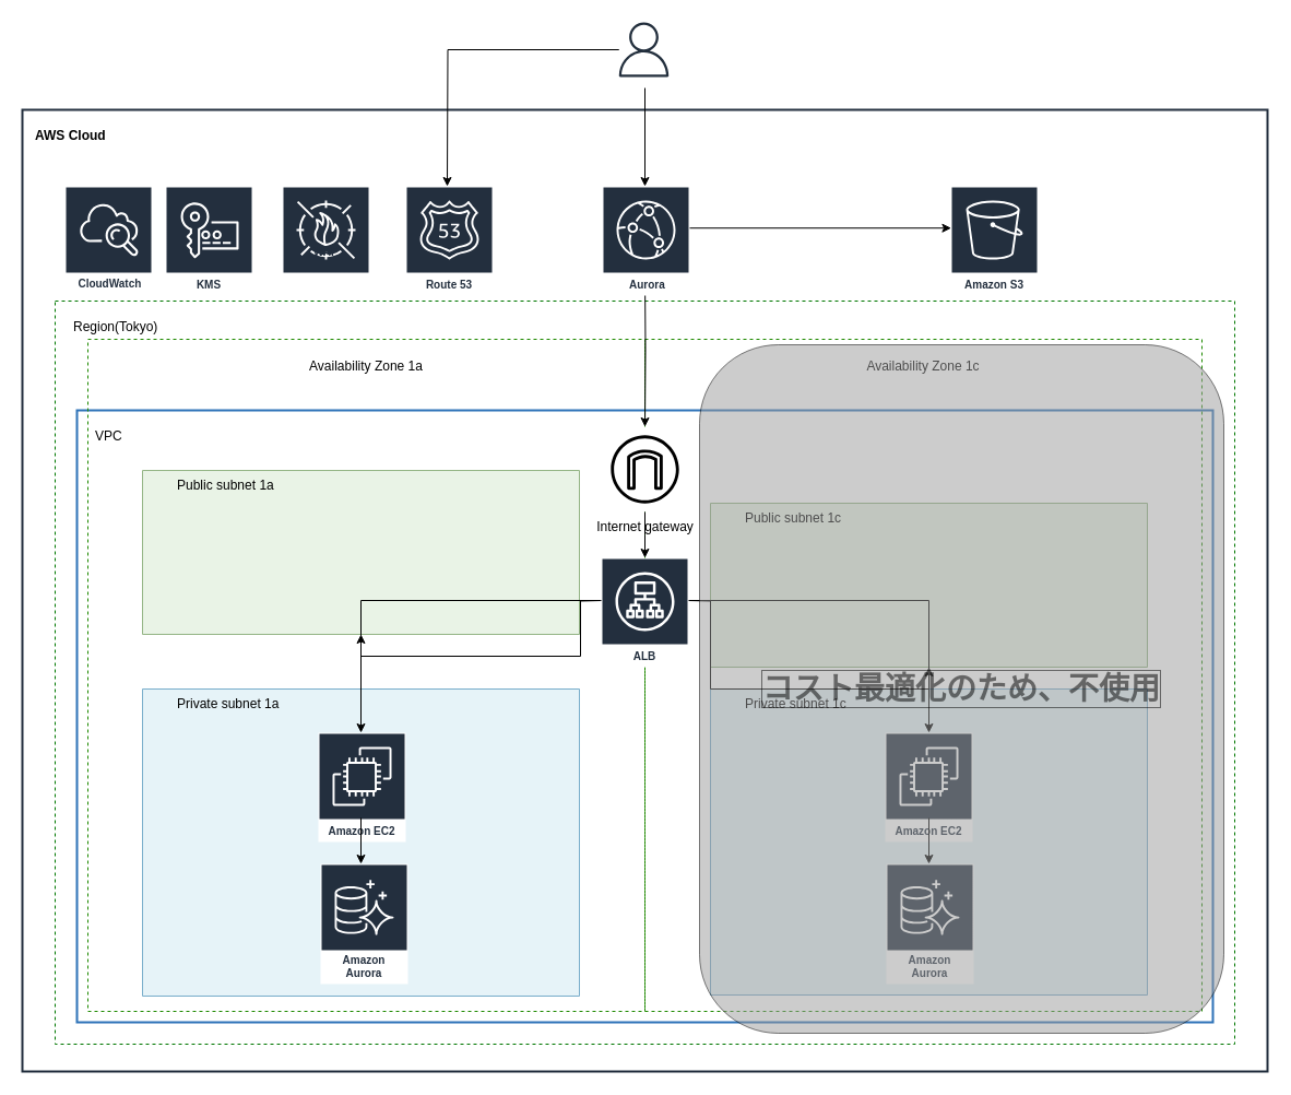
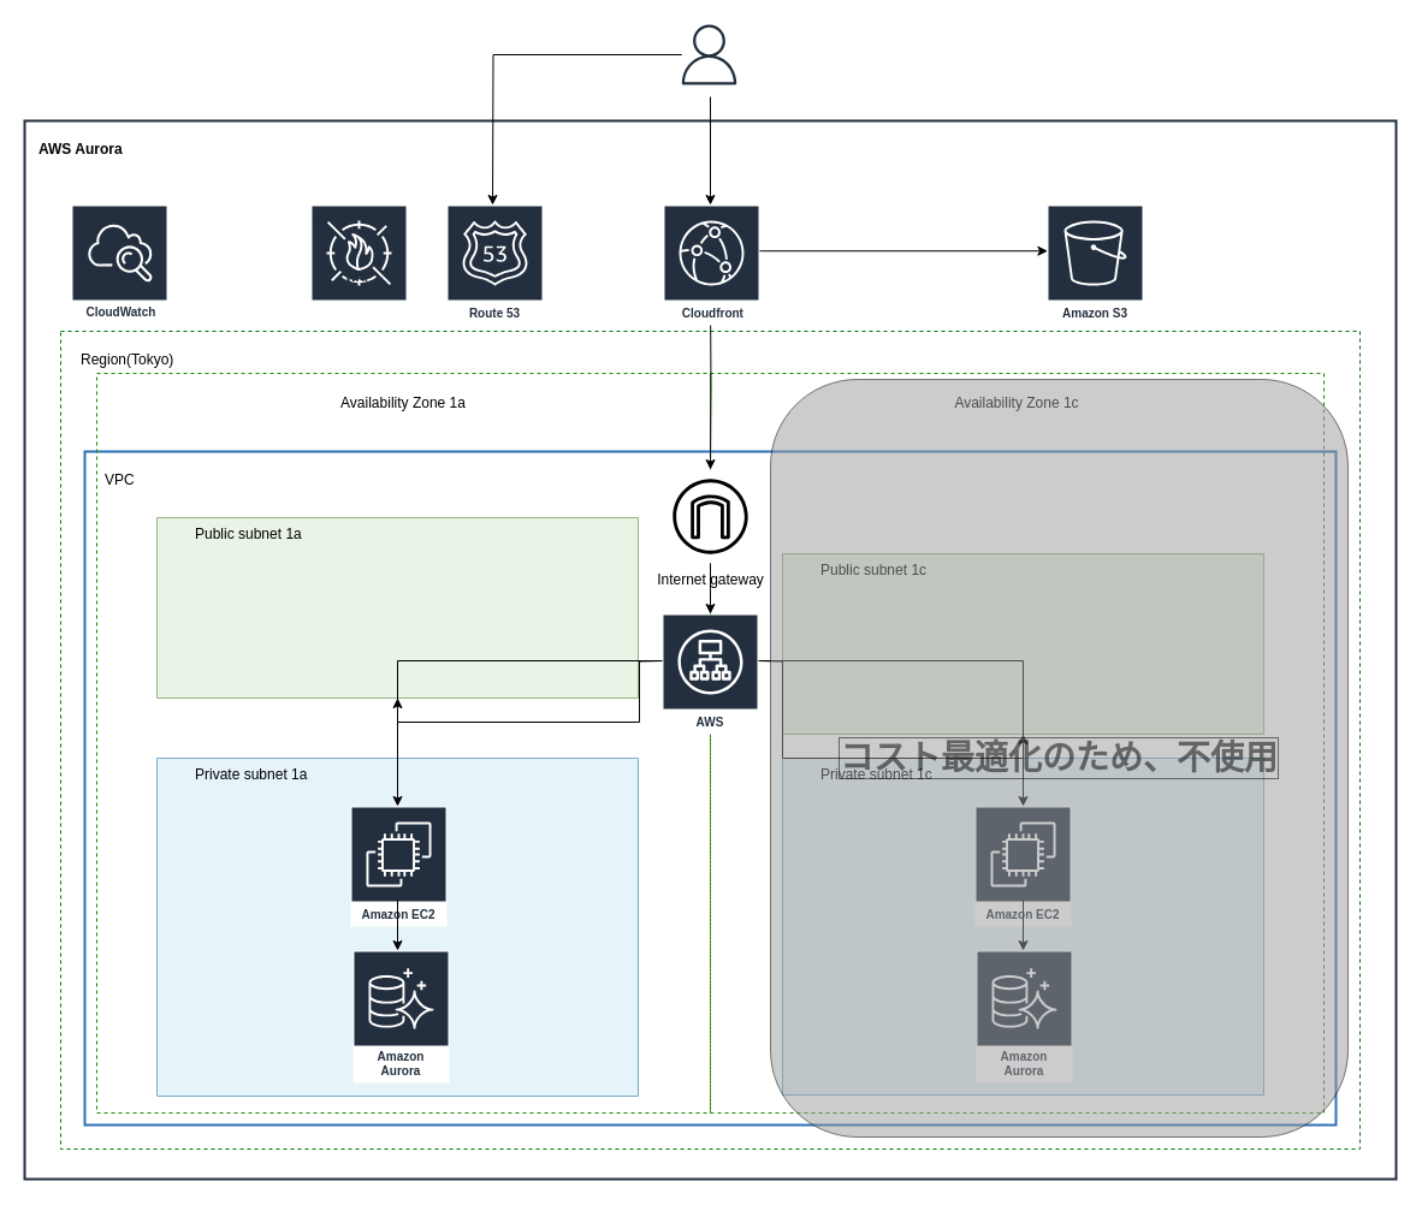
- <mxCell id="2" value="AWS Cloud" style="text;html=1;strokeColor=none;fillColor=none;align=left;verticalAlign=top;whiteSpace=wrap;rounded=0;fontSize=12;fontStyle=1" vertex="1" parent="1"><mxGeometry x="30" y="110" width="100" height="30" as="geometry" /></mxCell>
+ <mxCell id="2" value="AWS Aurora" style="text;html=1;strokeColor=none;fillColor=none;align=left;verticalAlign=top;whiteSpace=wrap;rounded=0;fontSize=12;fontStyle=1" vertex="1" parent="1"><mxGeometry x="30" y="110" width="100" height="30" as="geometry" /></mxCell>
- <mxCell id="34" value="KMS" style="sketch=0;outlineConnect=0;fontColor=#232F3E;gradientColor=none;strokeColor=#ffffff;fillColor=#232F3E;dashed=0;verticalLabelPosition=middle;verticalAlign=bottom;align=center;html=1;whiteSpace=wrap;fontSize=10;fontStyle=1;spacing=3;shape=mxgraph.aws4.productIcon;prIcon=mxgraph.aws4.key_management_service;" vertex="1" parent="1"><mxGeometry x="151" y="170" width="80" height="100" as="geometry" /></mxCell>
- <mxCell id="36" value="&lt;div&gt;&lt;br&gt;&lt;/div&gt;&amp;nbsp;Aurora" style="sketch=0;outlineConnect=0;fontColor=#232F3E;gradientColor=none;strokeColor=#ffffff;fillColor=#232F3E;dashed=0;verticalLabelPosition=middle;verticalAlign=bottom;align=center;html=1;whiteSpace=wrap;fontSize=10;fontStyle=1;spacing=3;shape=mxgraph.aws4.productIcon;prIcon=mxgraph.aws4.cloudfront;" vertex="1" parent="1"><mxGeometry x="551" y="170" width="80" height="100" as="geometry" /></mxCell>
+ <mxCell id="36" value="&lt;div&gt;&lt;br&gt;&lt;/div&gt;&amp;nbsp;Cloudfront" style="sketch=0;outlineConnect=0;fontColor=#232F3E;gradientColor=none;strokeColor=#ffffff;fillColor=#232F3E;dashed=0;verticalLabelPosition=middle;verticalAlign=bottom;align=center;html=1;whiteSpace=wrap;fontSize=10;fontStyle=1;spacing=3;shape=mxgraph.aws4.productIcon;prIcon=mxgraph.aws4.cloudfront;" vertex="1" parent="1"><mxGeometry x="551" y="170" width="80" height="100" as="geometry" /></mxCell>
- <mxCell id="38" value="ALB" style="sketch=0;outlineConnect=0;fontColor=#232F3E;gradientColor=none;strokeColor=#ffffff;fillColor=#232F3E;dashed=0;verticalLabelPosition=middle;verticalAlign=bottom;align=center;html=1;whiteSpace=wrap;fontSize=10;fontStyle=1;spacing=3;shape=mxgraph.aws4.productIcon;prIcon=mxgraph.aws4.application_load_balancer;" vertex="1" parent="1"><mxGeometry x="550" y="510" width="80" height="100" as="geometry" /></mxCell>
+ <mxCell id="38" value="AWS" style="sketch=0;outlineConnect=0;fontColor=#232F3E;gradientColor=none;strokeColor=#ffffff;fillColor=#232F3E;dashed=0;verticalLabelPosition=middle;verticalAlign=bottom;align=center;html=1;whiteSpace=wrap;fontSize=10;fontStyle=1;spacing=3;shape=mxgraph.aws4.productIcon;prIcon=mxgraph.aws4.application_load_balancer;" vertex="1" parent="1"><mxGeometry x="550" y="510" width="80" height="100" as="geometry" /></mxCell>
